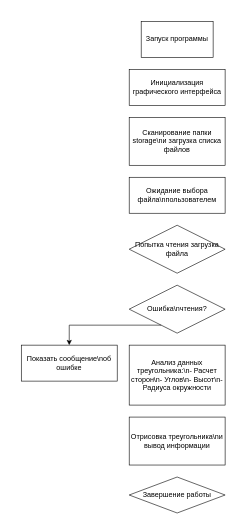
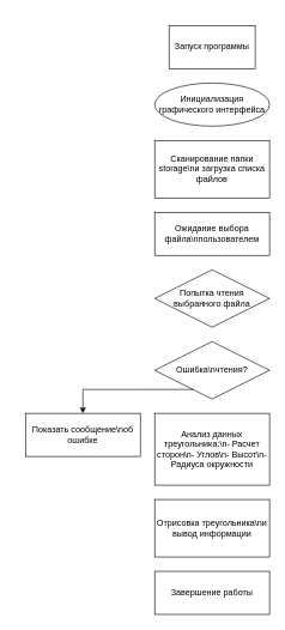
- <mxCell id="3" value="Инициализация графического интерфейса" style="rounded=0;whiteSpace=wrap;html=1;" vertex="1" parent="1"><mxGeometry x="200" y="100" width="160" height="60" as="geometry" /></mxCell>
+ <mxCell id="3" value="Инициализация графического интерфейса" style="ellipse;whiteSpace=wrap;html=1;" vertex="1" parent="1"><mxGeometry x="200" y="100" width="160" height="60" as="geometry" /></mxCell>
- <mxCell id="6" value="Попытка чтения загрузка файла" style="rhombus;whiteSpace=wrap;html=1;" vertex="1" parent="1"><mxGeometry x="200" y="360" width="160" height="80" as="geometry" /></mxCell>
+ <mxCell id="6" value="Попытка чтения выбранного файла" style="rhombus;whiteSpace=wrap;html=1;" vertex="1" parent="1"><mxGeometry x="200" y="360" width="160" height="80" as="geometry" /></mxCell>
- <mxCell id="11" value="Завершение работы" style="rhombus;whiteSpace=wrap;html=1;" vertex="1" parent="1"><mxGeometry x="200" y="780" width="160" height="60" as="geometry" /></mxCell>
+ <mxCell id="11" value="Завершение работы" style="rounded=0;whiteSpace=wrap;html=1;" vertex="1" parent="1"><mxGeometry x="200" y="780" width="160" height="60" as="geometry" /></mxCell>
